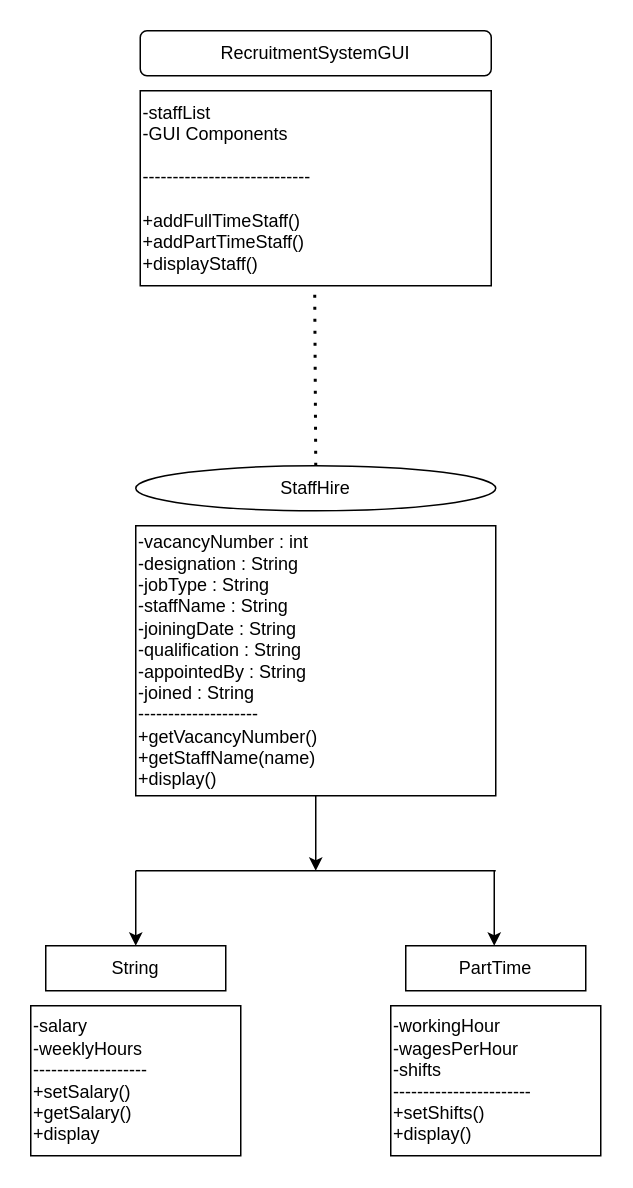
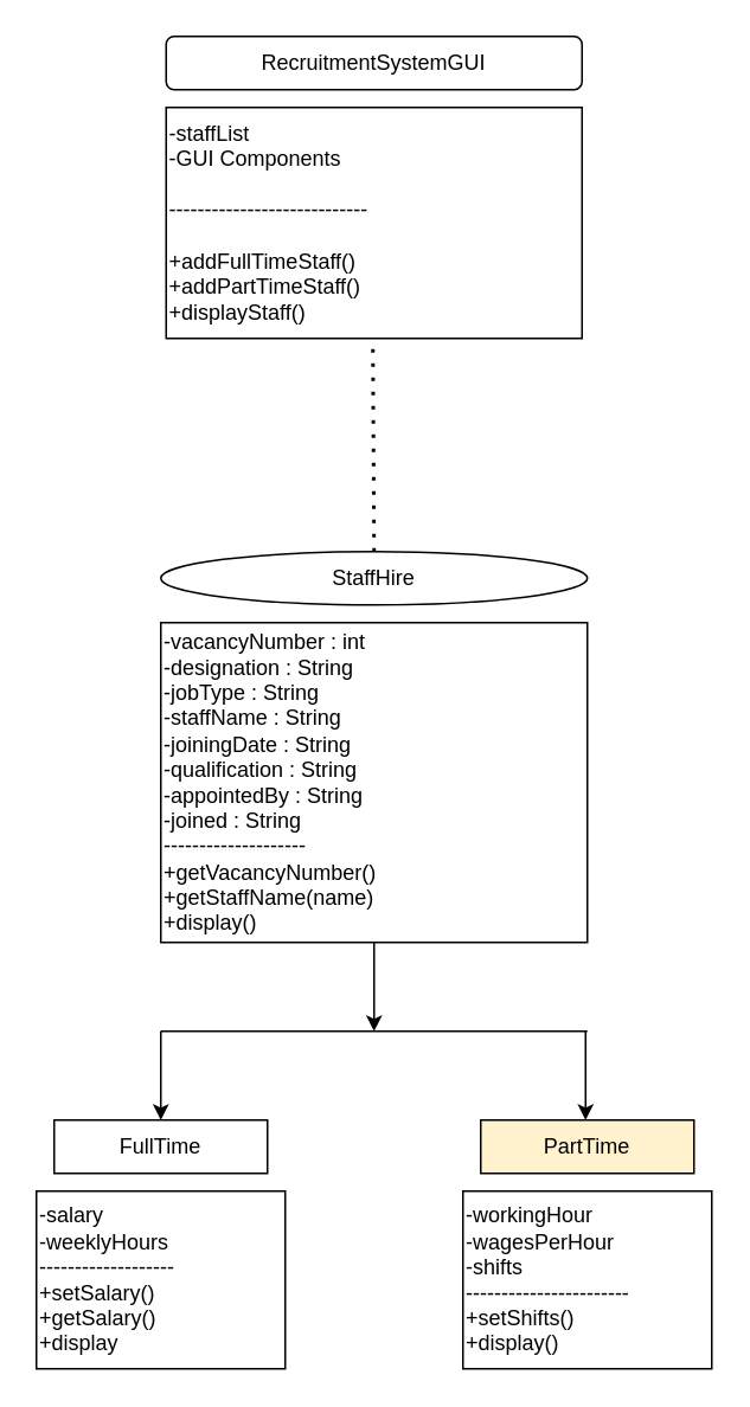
- <mxCell id="8" value="String" style="rounded=0;whiteSpace=wrap;html=1;" vertex="1" parent="1"><mxGeometry x="30" y="630" width="120" height="30" as="geometry" /></mxCell>
+ <mxCell id="8" value="FullTime" style="rounded=0;whiteSpace=wrap;html=1;" vertex="1" parent="1"><mxGeometry x="30" y="630" width="120" height="30" as="geometry" /></mxCell>
- <mxCell id="9" value="PartTime" style="rounded=0;whiteSpace=wrap;html=1;" vertex="1" parent="1"><mxGeometry x="270" y="630" width="120" height="30" as="geometry" /></mxCell>
+ <mxCell id="9" value="PartTime" style="rounded=0;whiteSpace=wrap;html=1;fillColor=#fff2cc;" vertex="1" parent="1"><mxGeometry x="270" y="630" width="120" height="30" as="geometry" /></mxCell>
